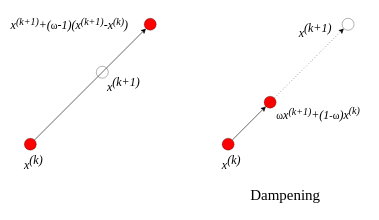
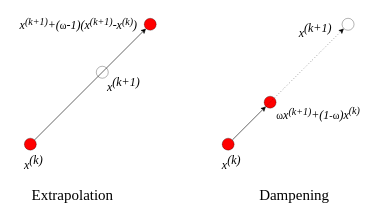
- <mxCell id="15" value="x&lt;span style=&quot;font-size: 20px&quot;&gt;&lt;sup&gt;(k+1)&lt;/sup&gt;+(&lt;/span&gt;&lt;span style=&quot;border: 0px ; margin: 0px ; padding: 0px ; font-family: , , &amp;#34;blinkmacsystemfont&amp;#34; , &amp;#34;segoe ui&amp;#34; , &amp;#34;helvetica&amp;#34; , &amp;#34;arial&amp;#34; , sans-serif , &amp;#34;apple color emoji&amp;#34; , &amp;#34;segoe ui emoji&amp;#34; , &amp;#34;segoe ui symbol&amp;#34; ; font-size: 17px ; font-style: normal ; background-color: rgb(255 , 255 , 255)&quot;&gt;&lt;span style=&quot;border: 0px ; margin: 0px ; padding: 0px&quot;&gt;ω&lt;/span&gt;&lt;/span&gt;&lt;span style=&quot;font-size: 20px&quot;&gt;-1)(&lt;/span&gt;x&lt;sup&gt;(k+1)&lt;/sup&gt;-x&lt;sup&gt;(k)&lt;/sup&gt;)" style="text;html=1;align=center;verticalAlign=middle;resizable=0;points=[];autosize=1;strokeColor=none;fillColor=none;fontSize=20;fontStyle=2;fontFamily=Georgia;" vertex="1" parent="1"><mxGeometry x="5" y="20" width="220" height="40" as="geometry" /></mxCell>
+ <mxCell id="15" value="x&lt;span style=&quot;font-size: 20px&quot;&gt;&lt;sup&gt;(k+1)&lt;/sup&gt;+(&lt;/span&gt;&lt;span style=&quot;border: 0px ; margin: 0px ; padding: 0px ; font-family: , , &amp;#34;blinkmacsystemfont&amp;#34; , &amp;#34;segoe ui&amp;#34; , &amp;#34;helvetica&amp;#34; , &amp;#34;arial&amp;#34; , sans-serif , &amp;#34;apple color emoji&amp;#34; , &amp;#34;segoe ui emoji&amp;#34; , &amp;#34;segoe ui symbol&amp;#34; ; font-size: 17px ; font-style: normal ; background-color: rgb(255 , 255 , 255)&quot;&gt;&lt;span style=&quot;border: 0px ; margin: 0px ; padding: 0px&quot;&gt;ω&lt;/span&gt;&lt;/span&gt;&lt;span style=&quot;font-size: 20px&quot;&gt;-1)(&lt;/span&gt;x&lt;sup&gt;(k+1)&lt;/sup&gt;-x&lt;sup&gt;(k)&lt;/sup&gt;)" style="text;html=1;align=center;verticalAlign=middle;resizable=0;points=[];autosize=1;strokeColor=none;fillColor=none;fontSize=20;fontStyle=2;fontFamily=Georgia;" vertex="1" parent="1"><mxGeometry x="20" y="20" width="220" height="40" as="geometry" /></mxCell>
+ <mxCell id="18" value="&lt;span style=&quot;font-size: 25px; font-style: normal; background-color: rgb(255, 255, 255);&quot;&gt;Extrapolation&lt;/span&gt;" style="text;html=1;align=center;verticalAlign=middle;resizable=0;points=[];autosize=1;strokeColor=none;fillColor=none;fontSize=25;fontStyle=2;fontFamily=Georgia;" vertex="1" parent="1"><mxGeometry x="35" y="305" width="170" height="40" as="geometry" /></mxCell>
- <mxCell id="17" value="&lt;span style=&quot;font-size: 25px; font-style: normal; background-color: rgb(255, 255, 255);&quot;&gt;Dampening&lt;/span&gt;" style="text;html=1;align=center;verticalAlign=middle;resizable=0;points=[];autosize=1;strokeColor=none;fillColor=none;fontSize=25;fontStyle=2;fontFamily=Georgia;" vertex="1" parent="1"><mxGeometry x="405" y="305" width="140" height="40" as="geometry" /></mxCell>
+ <mxCell id="17" value="&lt;span style=&quot;font-size: 25px; font-style: normal; background-color: rgb(255, 255, 255);&quot;&gt;Dampening&lt;/span&gt;" style="text;html=1;align=center;verticalAlign=middle;resizable=0;points=[];autosize=1;strokeColor=none;fillColor=none;fontSize=25;fontStyle=2;fontFamily=Georgia;" vertex="1" parent="1"><mxGeometry x="420" y="305" width="140" height="40" as="geometry" /></mxCell>
